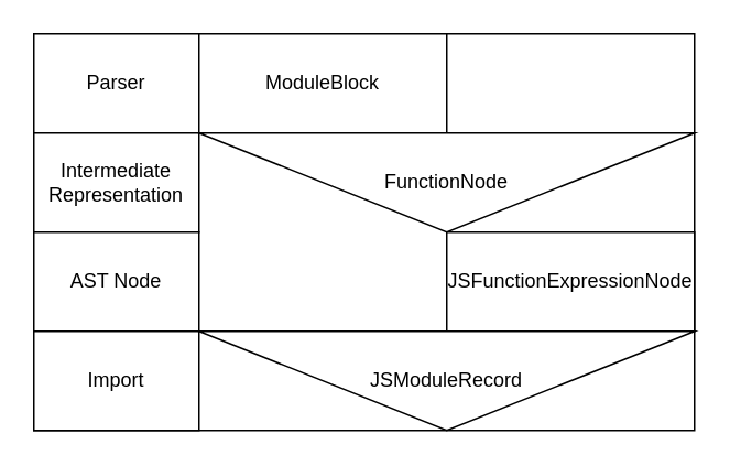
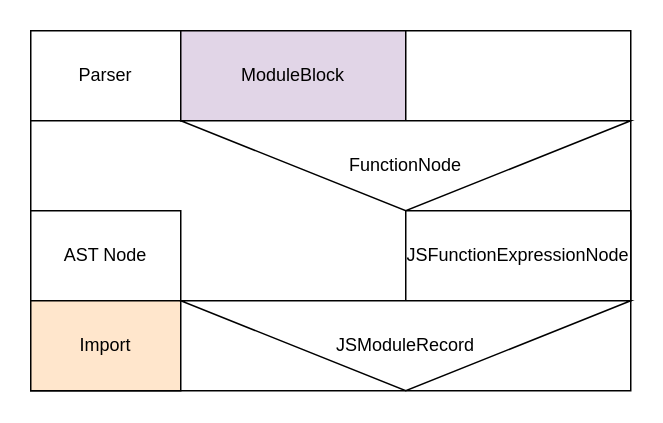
- <mxCell id="4" value="ModuleBlock" style="rounded=0;whiteSpace=wrap;html=1;" vertex="1" parent="1"><mxGeometry x="120" y="20" width="150" height="60" as="geometry" /></mxCell>
+ <mxCell id="4" value="ModuleBlock" style="rounded=0;whiteSpace=wrap;html=1;fillColor=#e1d5e7;" vertex="1" parent="1"><mxGeometry x="120" y="20" width="150" height="60" as="geometry" /></mxCell>
- <mxCell id="5" value="Intermediate Representation" style="rounded=0;whiteSpace=wrap;html=1;" vertex="1" parent="1"><mxGeometry x="20" y="80" width="100" height="60" as="geometry" /></mxCell>
- <mxCell id="9" value="Import" style="rounded=0;whiteSpace=wrap;html=1;" vertex="1" parent="1"><mxGeometry x="20" y="200" width="100" height="60" as="geometry" /></mxCell>
+ <mxCell id="9" value="Import" style="rounded=0;whiteSpace=wrap;html=1;fillColor=#ffe6cc;" vertex="1" parent="1"><mxGeometry x="20" y="200" width="100" height="60" as="geometry" /></mxCell>
